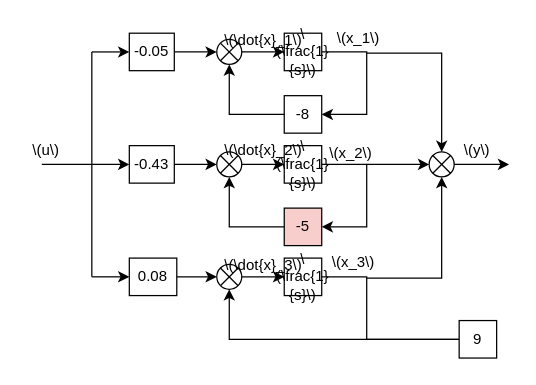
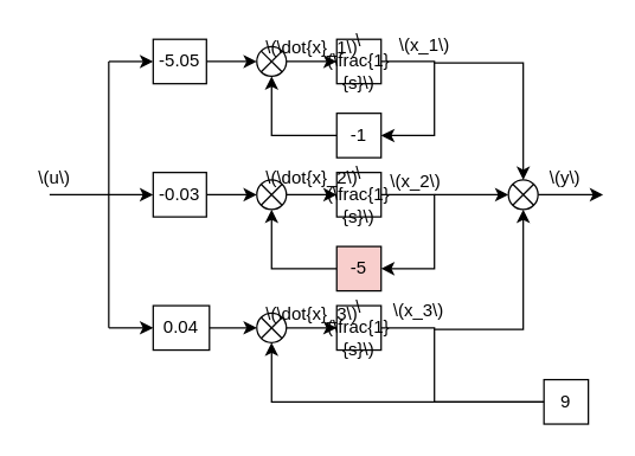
- <mxCell id="25" value="-0.05" style="rounded=0;whiteSpace=wrap;html=1;" vertex="1" parent="1"><mxGeometry x="103" y="26" width="36" height="30" as="geometry" /></mxCell>
+ <mxCell id="25" value="-5.05" style="rounded=0;whiteSpace=wrap;html=1;" vertex="1" parent="1"><mxGeometry x="103" y="26" width="36" height="30" as="geometry" /></mxCell>
- <mxCell id="7" value="-8" style="rounded=0;whiteSpace=wrap;html=1;" vertex="1" parent="1"><mxGeometry x="227" y="76" width="30" height="30" as="geometry" /></mxCell>
+ <mxCell id="7" value="-1" style="rounded=0;whiteSpace=wrap;html=1;" vertex="1" parent="1"><mxGeometry x="227" y="76" width="30" height="30" as="geometry" /></mxCell>
- <mxCell id="27" value="-0.43" style="rounded=0;whiteSpace=wrap;html=1;" vertex="1" parent="1"><mxGeometry x="103" y="116" width="36" height="30" as="geometry" /></mxCell>
+ <mxCell id="27" value="-0.03" style="rounded=0;whiteSpace=wrap;html=1;" vertex="1" parent="1"><mxGeometry x="103" y="116" width="36" height="30" as="geometry" /></mxCell>
- <mxCell id="29" value="0.08" style="rounded=0;whiteSpace=wrap;html=1;" vertex="1" parent="1"><mxGeometry x="103" y="206" width="38" height="30" as="geometry" /></mxCell>
+ <mxCell id="29" value="0.04" style="rounded=0;whiteSpace=wrap;html=1;" vertex="1" parent="1"><mxGeometry x="103" y="206" width="38" height="30" as="geometry" /></mxCell>
